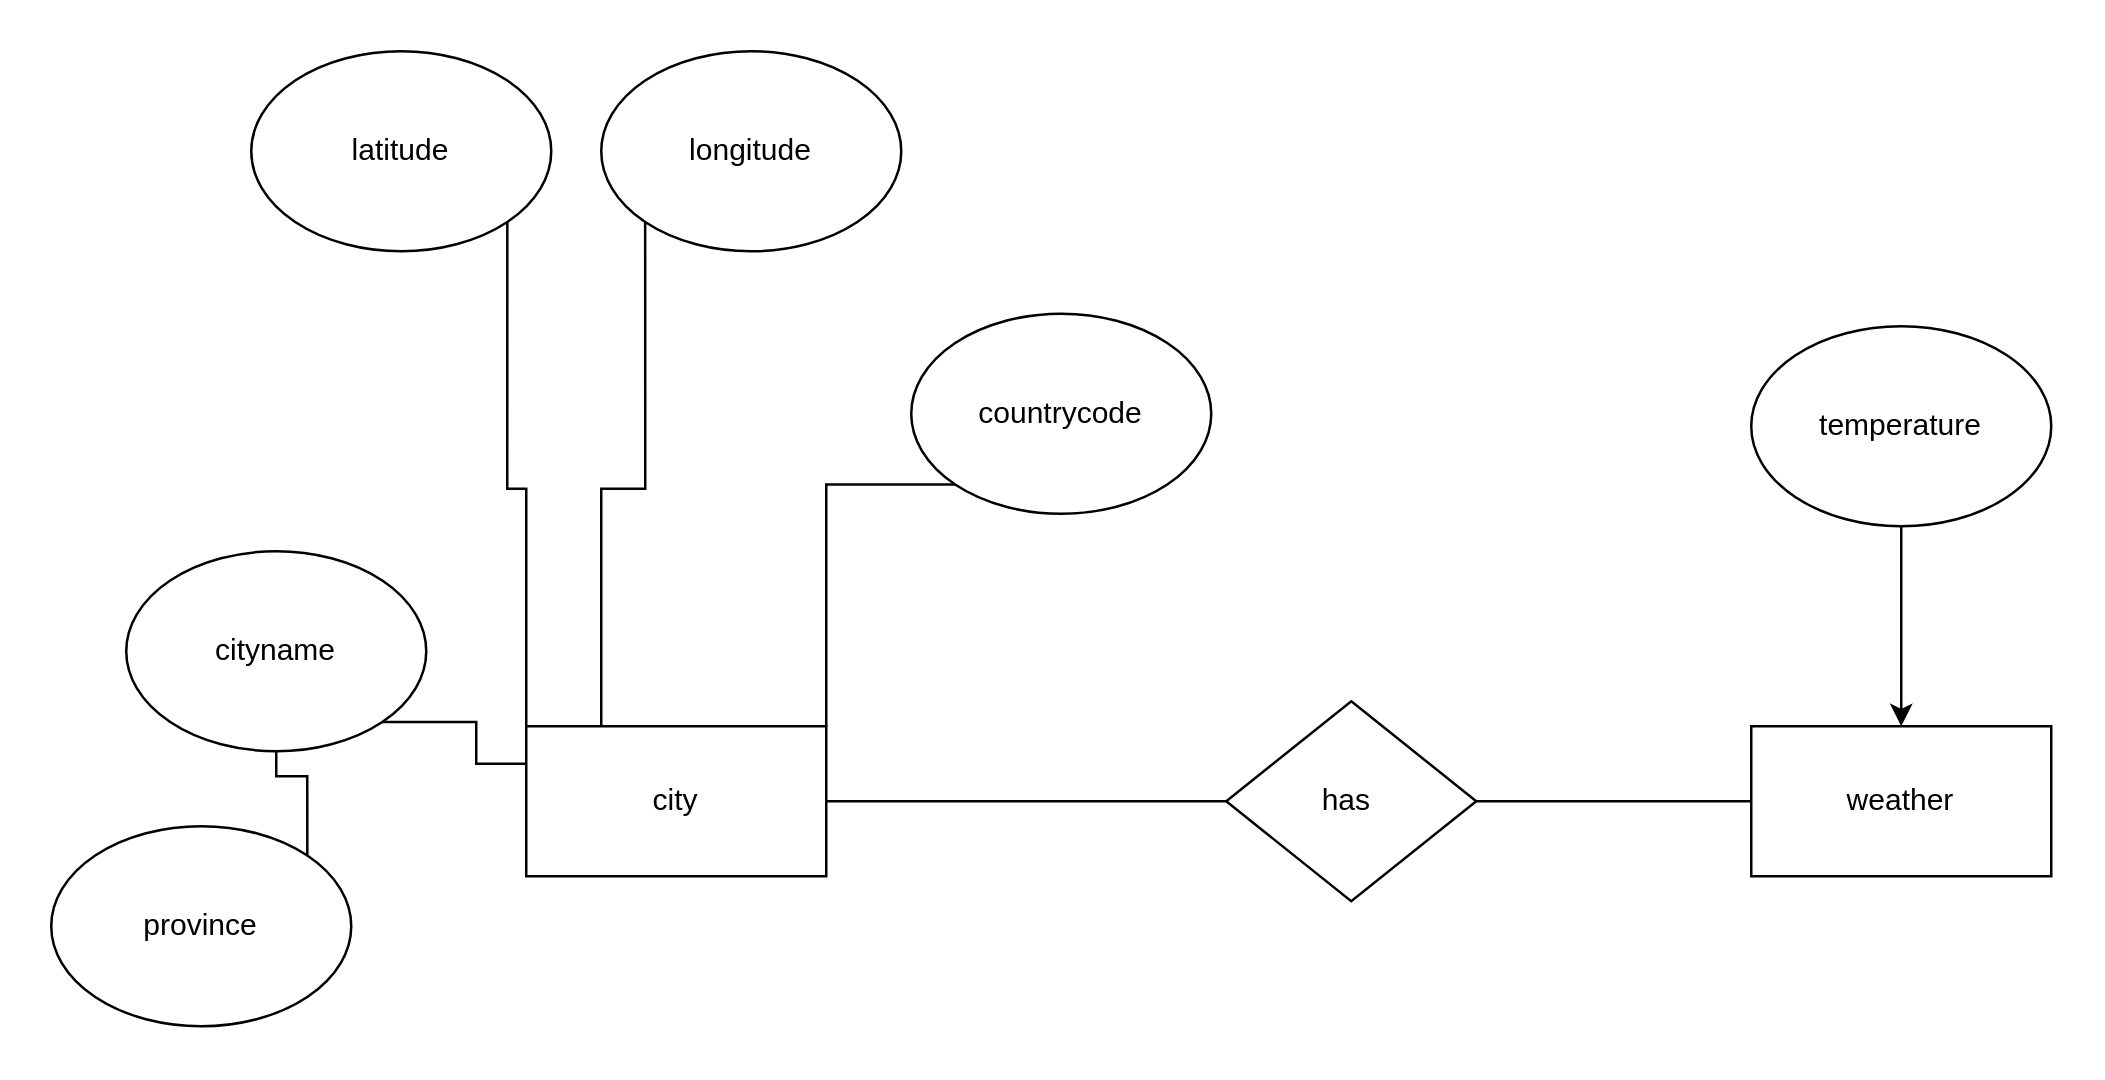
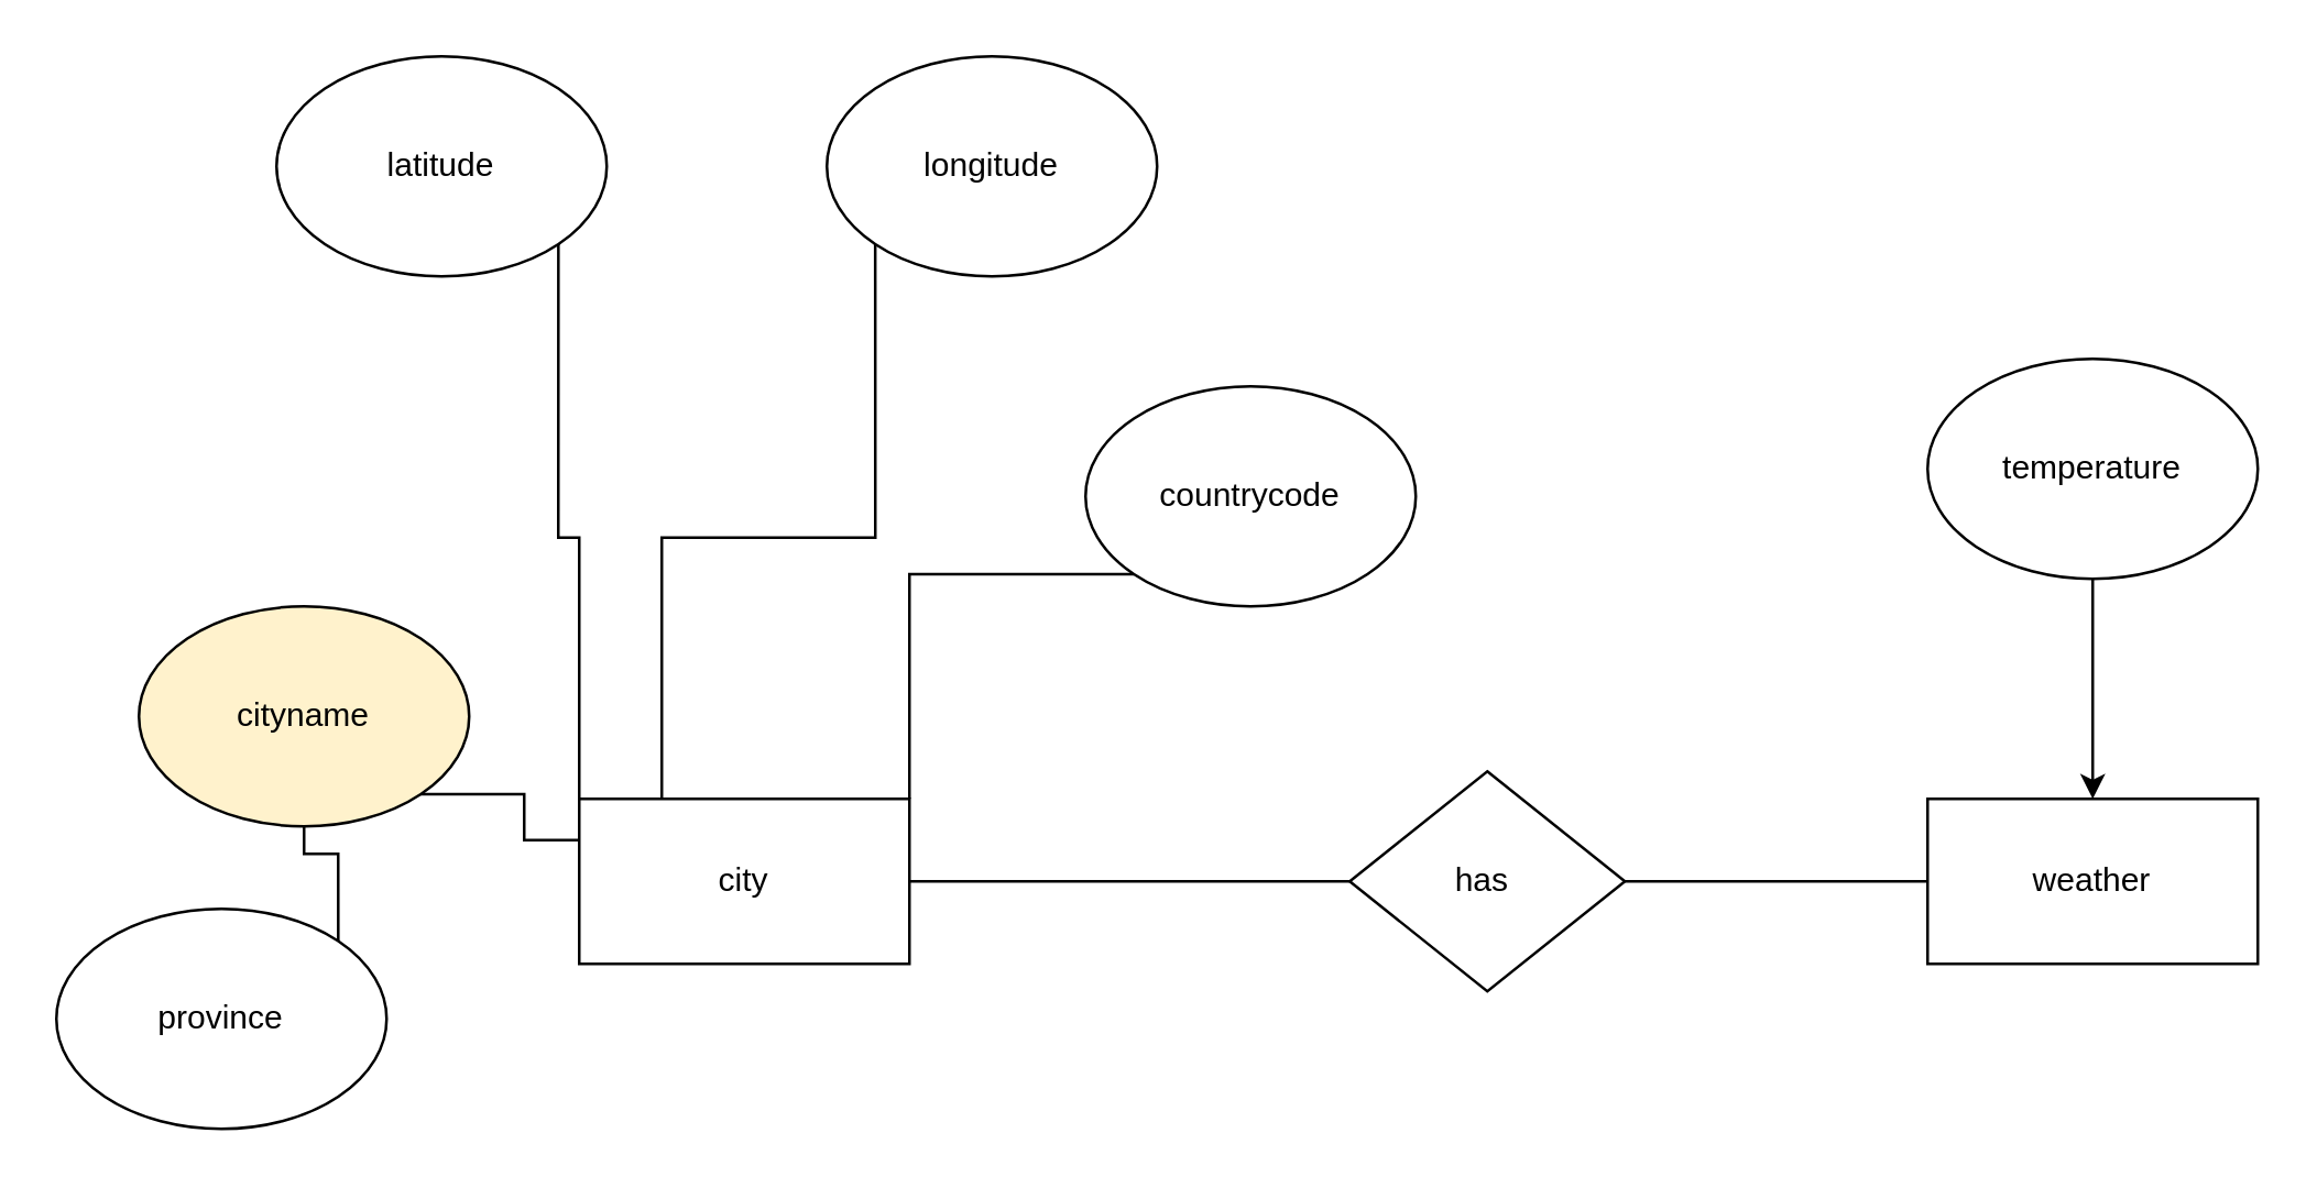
- <mxCell id="10" value="longitude" style="ellipse;whiteSpace=wrap;html=1;" vertex="1" parent="1"><mxGeometry x="240" y="20" width="120" height="80" as="geometry" /></mxCell>
+ <mxCell id="10" value="longitude" style="ellipse;whiteSpace=wrap;html=1;" vertex="1" parent="1"><mxGeometry x="300" y="20" width="120" height="80" as="geometry" /></mxCell>
- <mxCell id="8" value="countrycode" style="ellipse;whiteSpace=wrap;html=1;" vertex="1" parent="1"><mxGeometry x="364" y="125" width="120" height="80" as="geometry" /></mxCell>
+ <mxCell id="8" value="countrycode" style="ellipse;whiteSpace=wrap;html=1;" vertex="1" parent="1"><mxGeometry x="394" y="140" width="120" height="80" as="geometry" /></mxCell>
- <mxCell id="12" value="cityname" style="ellipse;whiteSpace=wrap;html=1;" vertex="1" parent="1"><mxGeometry x="50" y="220" width="120" height="80" as="geometry" /></mxCell>
+ <mxCell id="12" value="cityname" style="ellipse;whiteSpace=wrap;html=1;fillColor=#fff2cc;" vertex="1" parent="1"><mxGeometry x="50" y="220" width="120" height="80" as="geometry" /></mxCell>
